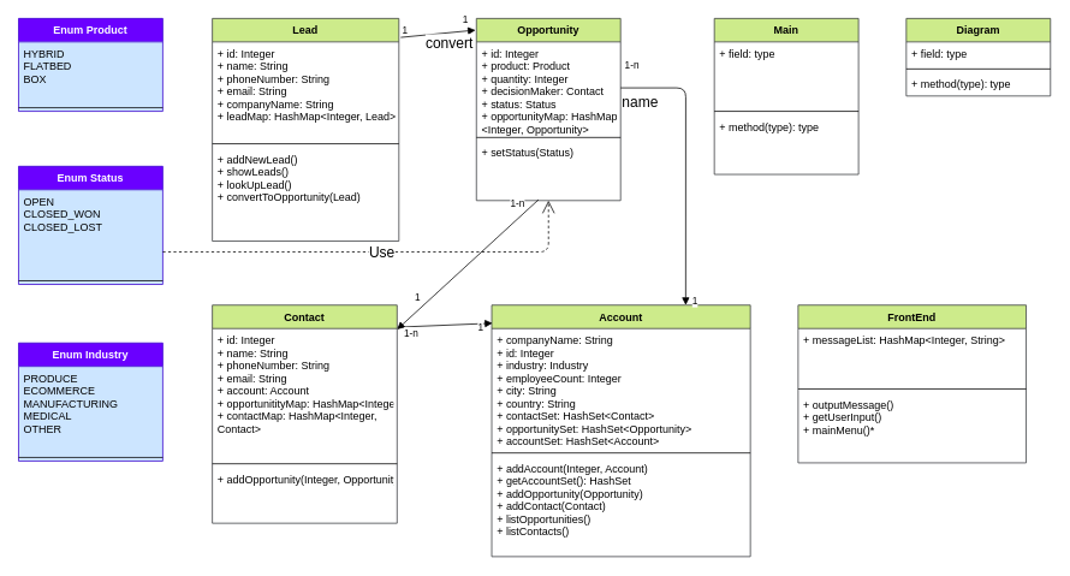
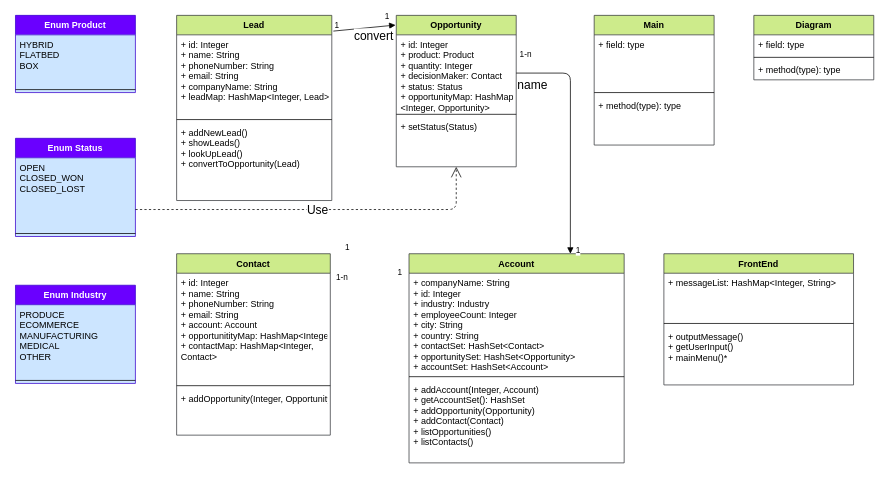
- <mxCell id="42" value="" style="endArrow=block;endFill=1;html=1;align=left;verticalAlign=top;fontSize=16;exitX=0.431;exitY=0.985;exitDx=0;exitDy=0;exitPerimeter=0;" parent="1" source="38" target="5" edge="1"><mxGeometry x="-1" relative="1" as="geometry"><mxPoint x="610" y="243" as="sourcePoint" /><mxPoint x="770" y="243" as="targetPoint" /></mxGeometry></mxCell>
- <mxCell id="43" value="1-n" style="edgeLabel;resizable=0;html=1;align=left;verticalAlign=bottom;" parent="42" connectable="0" vertex="1"><mxGeometry x="-1" relative="1" as="geometry"><mxPoint x="-33" y="13" as="offset" /></mxGeometry></mxCell>
- <mxCell id="45" value="" style="endArrow=block;endFill=1;html=1;align=left;verticalAlign=top;fontSize=16;entryX=0.003;entryY=0.072;entryDx=0;entryDy=0;entryPerimeter=0;exitX=1.007;exitY=0.101;exitDx=0;exitDy=0;exitPerimeter=0;" parent="1" source="5" target="16" edge="1"><mxGeometry x="-1" relative="1" as="geometry"><mxPoint x="606.96" y="207.026" as="sourcePoint" /><mxPoint x="448.6" y="348" as="targetPoint" /></mxGeometry></mxCell>
